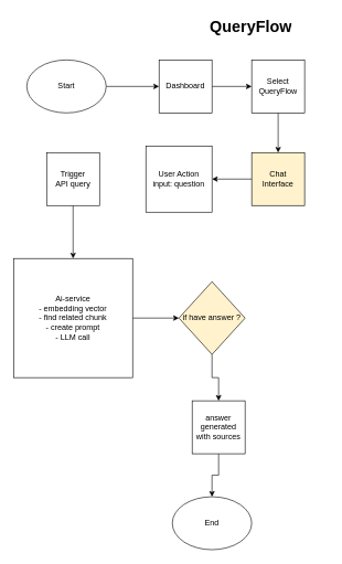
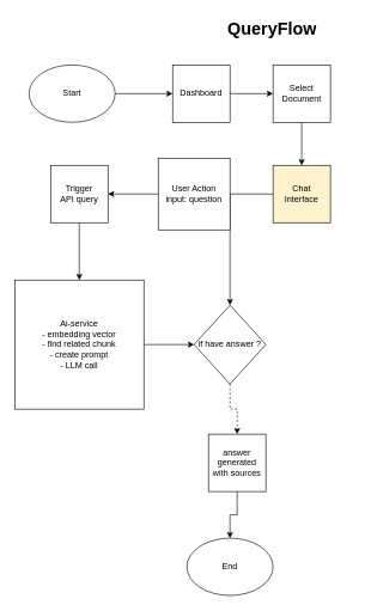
- <mxCell id="9" value="Select&lt;div&gt;QueryFlow&lt;/div&gt;" style="whiteSpace=wrap;html=1;aspect=fixed;" vertex="1" parent="1"><mxGeometry x="380" y="90" width="80" height="80" as="geometry" /></mxCell>
+ <mxCell id="9" value="Select&lt;div&gt;Document&lt;/div&gt;" style="whiteSpace=wrap;html=1;aspect=fixed;" vertex="1" parent="1"><mxGeometry x="380" y="90" width="80" height="80" as="geometry" /></mxCell>
+ <mxCell id="12" style="edgeStyle=orthogonalEdgeStyle;rounded=0;orthogonalLoop=1;jettySize=auto;html=1;exitX=0;exitY=0.5;exitDx=0;exitDy=0;entryX=1;entryY=0.5;entryDx=0;entryDy=0;" edge="1" parent="1" source="13" target="15"><mxGeometry relative="1" as="geometry" /></mxCell>
- <mxCell id="10" style="edgeStyle=orthogonalEdgeStyle;rounded=0;orthogonalLoop=1;jettySize=auto;html=1;exitX=0;exitY=0.5;exitDx=0;exitDy=0;entryX=1;entryY=0.5;entryDx=0;entryDy=0;" edge="1" parent="1" source="11" target="13"><mxGeometry relative="1" as="geometry" /></mxCell>
+ <mxCell id="10" style="edgeStyle=orthogonalEdgeStyle;rounded=0;orthogonalLoop=1;jettySize=auto;html=1;exitX=0;exitY=0.5;exitDx=0;exitDy=0;" edge="1" parent="1" source="11" target="19"><mxGeometry relative="1" as="geometry" /></mxCell>
- <mxCell id="19" value="if have answer ?" style="rhombus;whiteSpace=wrap;html=1;fillColor=#fff2cc;" vertex="1" parent="1"><mxGeometry x="270" y="425" width="100" height="110" as="geometry" /></mxCell>
+ <mxCell id="19" value="if have answer ?" style="rhombus;whiteSpace=wrap;html=1;" vertex="1" parent="1"><mxGeometry x="270" y="425" width="100" height="110" as="geometry" /></mxCell>
- <mxCell id="18" style="edgeStyle=orthogonalEdgeStyle;rounded=0;orthogonalLoop=1;jettySize=auto;html=1;exitX=0.5;exitY=1;exitDx=0;exitDy=0;entryX=0.5;entryY=0;entryDx=0;entryDy=0;" edge="1" parent="1" source="19" target="21"><mxGeometry relative="1" as="geometry" /></mxCell>
+ <mxCell id="18" style="edgeStyle=orthogonalEdgeStyle;rounded=0;orthogonalLoop=1;jettySize=auto;html=1;exitX=0.5;exitY=1;exitDx=0;exitDy=0;entryX=0.5;entryY=0;entryDx=0;entryDy=0;dashed=1;" edge="1" parent="1" source="19" target="21"><mxGeometry relative="1" as="geometry" /></mxCell>
